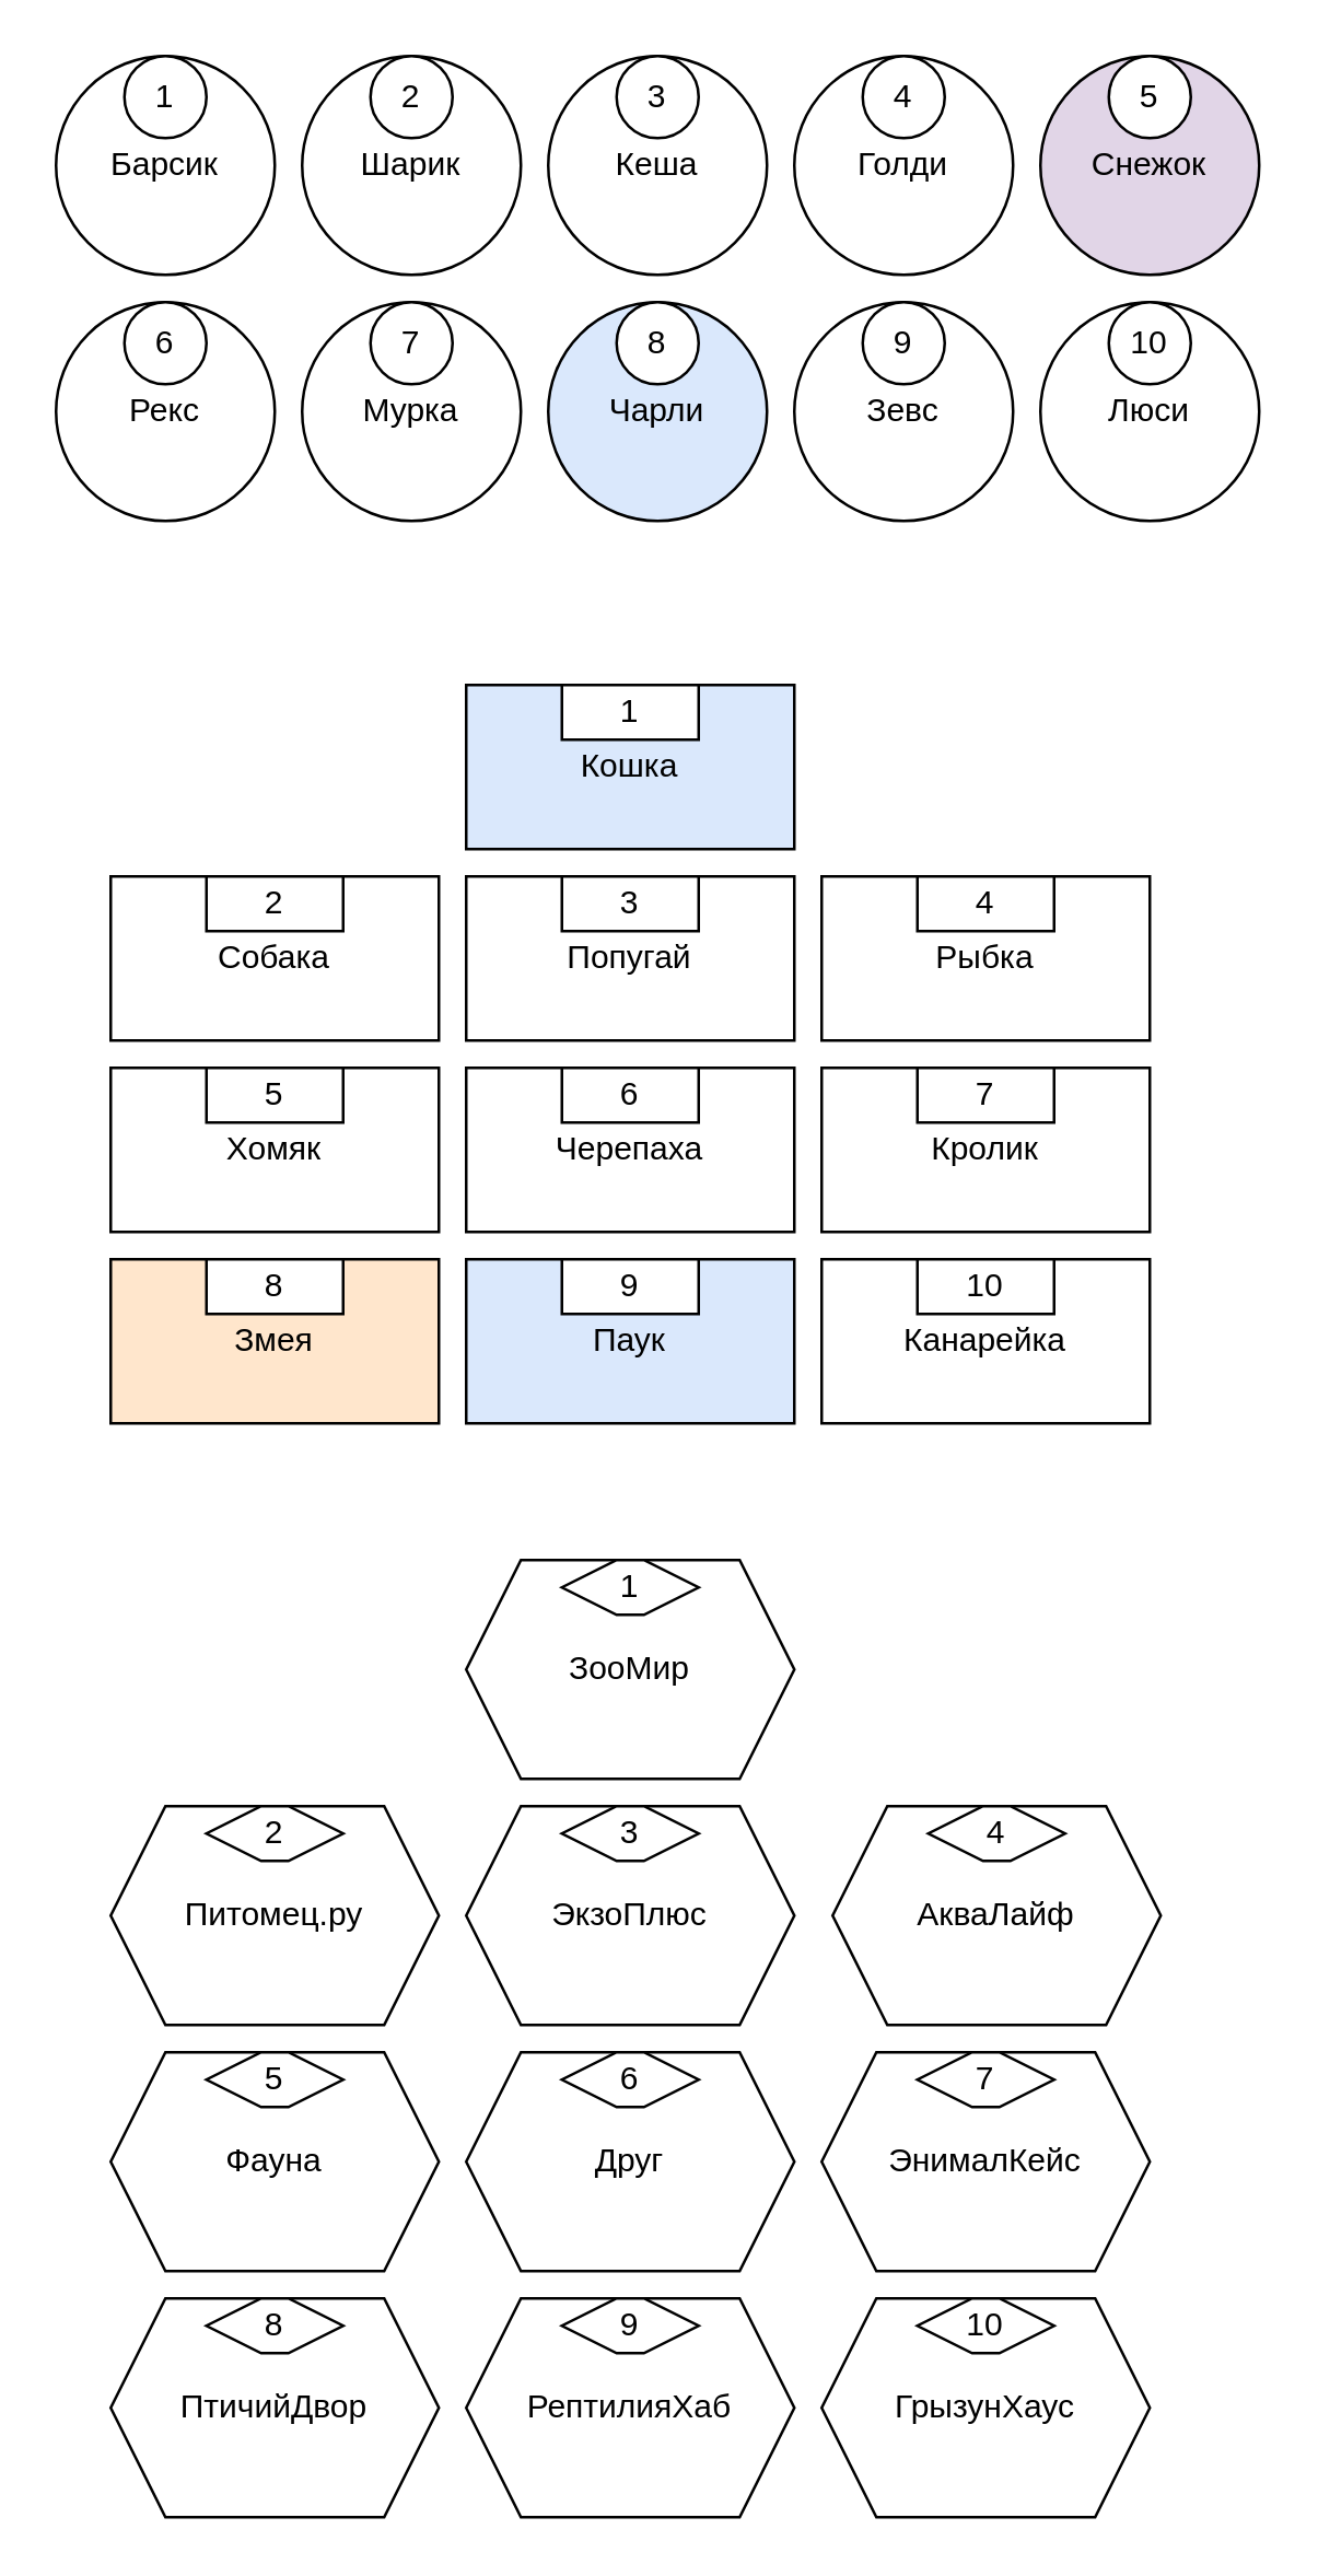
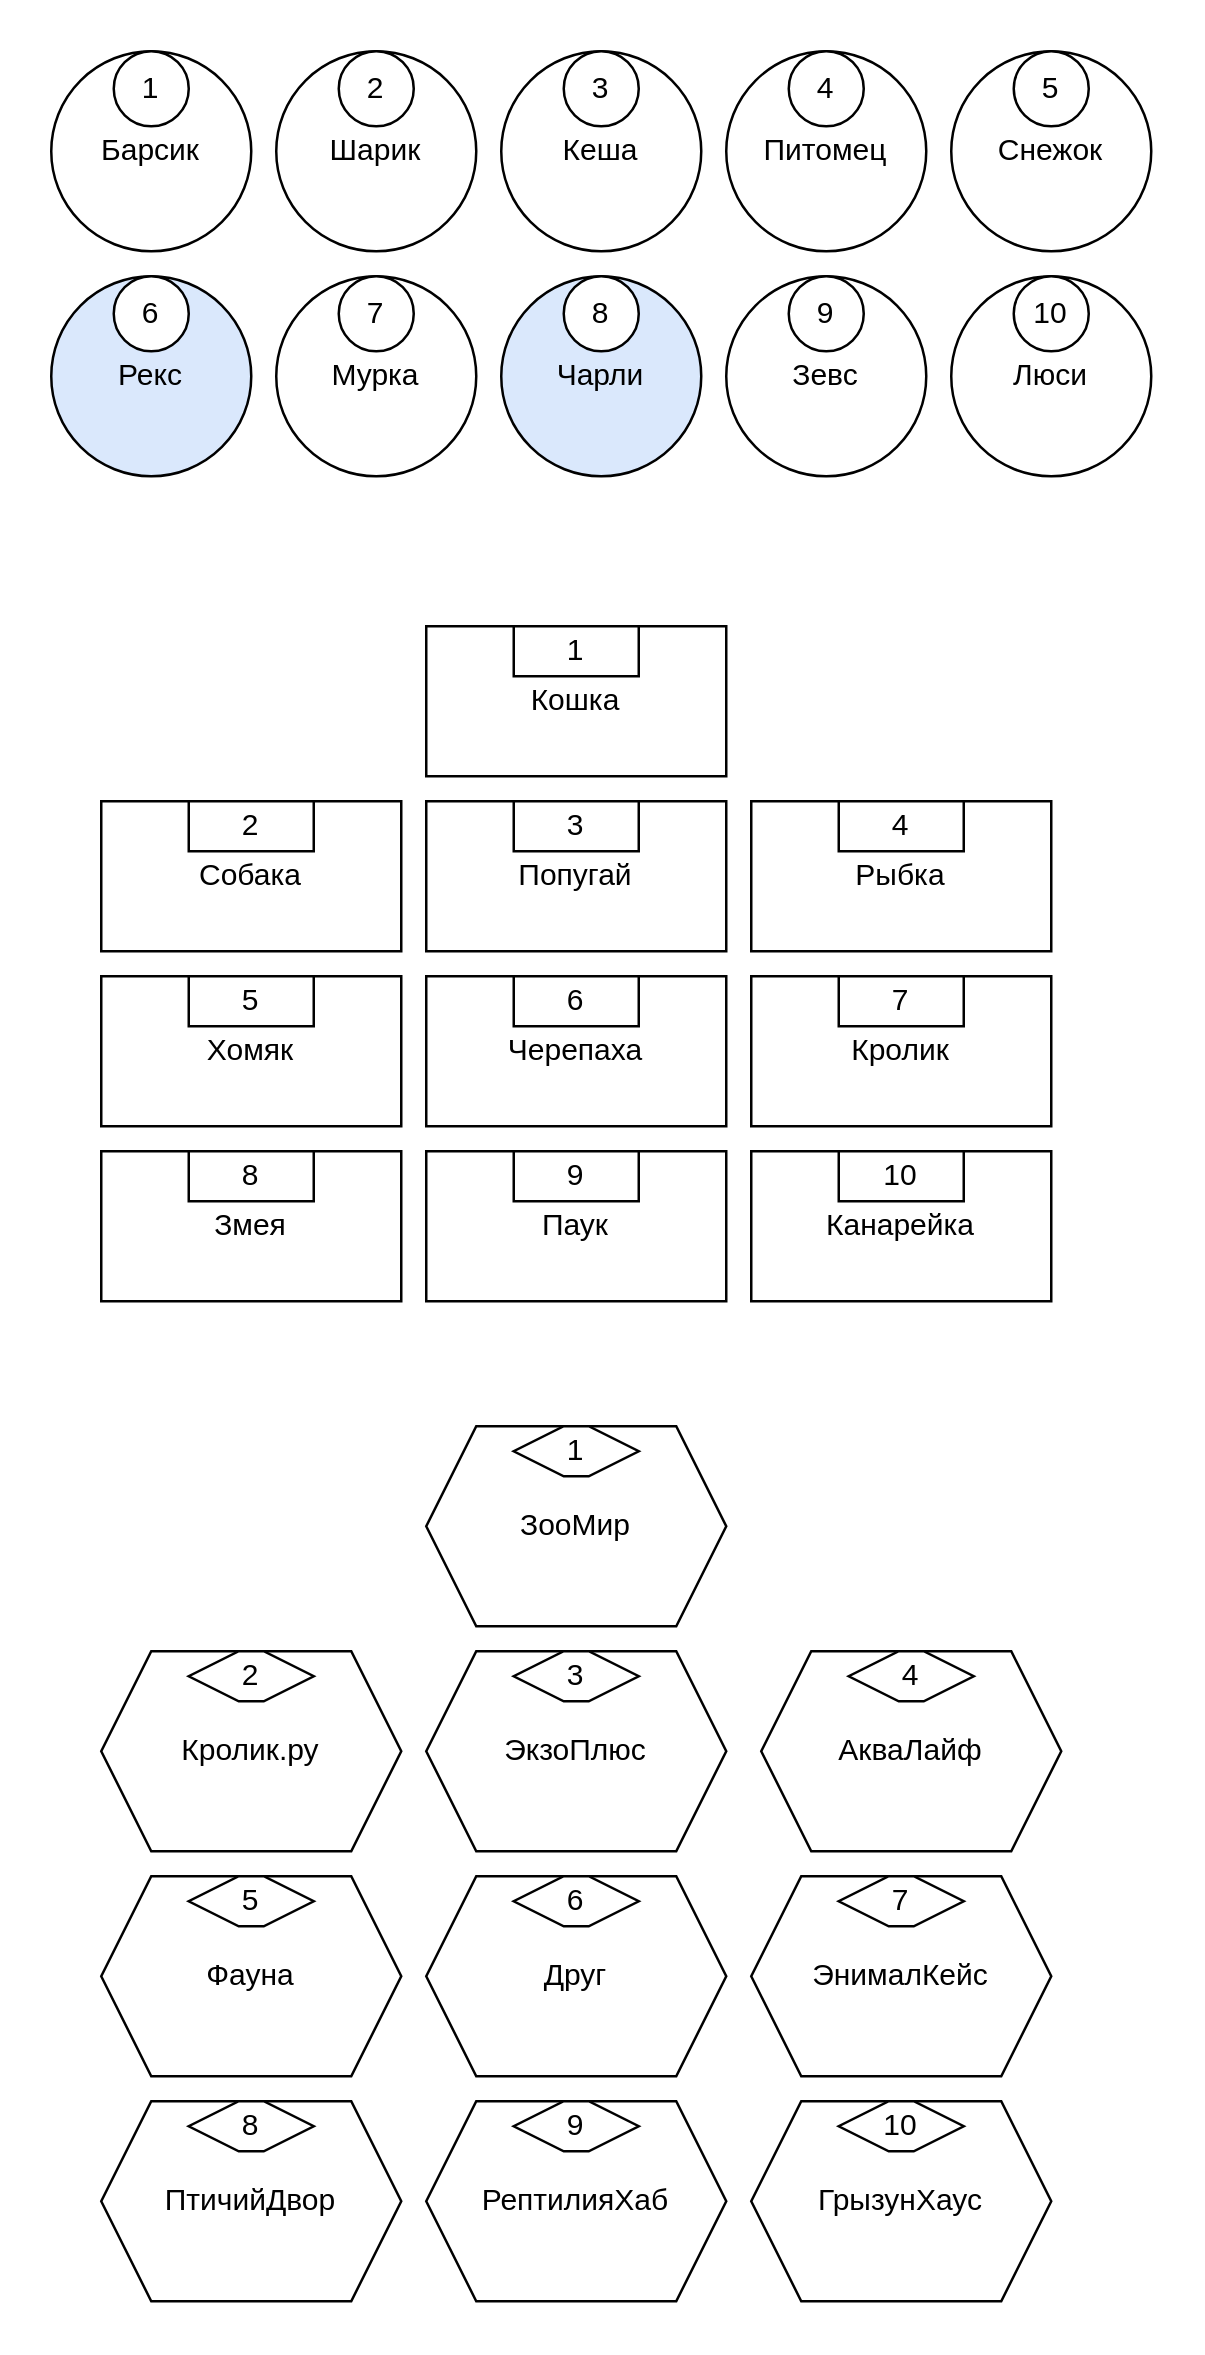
- <mxCell id="16" value="Голди" style="ellipse;whiteSpace=wrap;html=1;aspect=fixed;" vertex="1" parent="15"><mxGeometry width="80" height="80" as="geometry" /></mxCell>
+ <mxCell id="16" value="Питомец" style="ellipse;whiteSpace=wrap;html=1;aspect=fixed;" vertex="1" parent="15"><mxGeometry width="80" height="80" as="geometry" /></mxCell>
- <mxCell id="28" value="Снежок" style="ellipse;whiteSpace=wrap;html=1;aspect=fixed;fillColor=#e1d5e7;" vertex="1" parent="27"><mxGeometry width="80" height="80" as="geometry" /></mxCell>
+ <mxCell id="28" value="Снежок" style="ellipse;whiteSpace=wrap;html=1;aspect=fixed;" vertex="1" parent="27"><mxGeometry width="80" height="80" as="geometry" /></mxCell>
- <mxCell id="22" value="Рекс" style="ellipse;whiteSpace=wrap;html=1;aspect=fixed;" vertex="1" parent="21"><mxGeometry width="80" height="80" as="geometry" /></mxCell>
+ <mxCell id="22" value="Рекс" style="ellipse;whiteSpace=wrap;html=1;aspect=fixed;fillColor=#dae8fc;" vertex="1" parent="21"><mxGeometry width="80" height="80" as="geometry" /></mxCell>
- <mxCell id="34" value="Кошка" style="rounded=0;whiteSpace=wrap;html=1;fillColor=#dae8fc;" vertex="1" parent="33"><mxGeometry width="120" height="60" as="geometry" /></mxCell>
+ <mxCell id="34" value="Кошка" style="rounded=0;whiteSpace=wrap;html=1;" vertex="1" parent="33"><mxGeometry width="120" height="60" as="geometry" /></mxCell>
- <mxCell id="46" value="Змея" style="rounded=0;whiteSpace=wrap;html=1;fillColor=#ffe6cc;" vertex="1" parent="45"><mxGeometry width="120" height="60" as="geometry" /></mxCell>
+ <mxCell id="46" value="Змея" style="rounded=0;whiteSpace=wrap;html=1;" vertex="1" parent="45"><mxGeometry width="120" height="60" as="geometry" /></mxCell>
- <mxCell id="49" value="Паук" style="rounded=0;whiteSpace=wrap;html=1;fillColor=#dae8fc;" vertex="1" parent="48"><mxGeometry width="120" height="60" as="geometry" /></mxCell>
+ <mxCell id="49" value="Паук" style="rounded=0;whiteSpace=wrap;html=1;" vertex="1" parent="48"><mxGeometry width="120" height="60" as="geometry" /></mxCell>
- <mxCell id="88" value="Питомец.ру" style="shape=hexagon;perimeter=hexagonPerimeter2;whiteSpace=wrap;html=1;fixedSize=1;" vertex="1" parent="87"><mxGeometry width="120" height="80" as="geometry" /></mxCell>
+ <mxCell id="88" value="Кролик.ру" style="shape=hexagon;perimeter=hexagonPerimeter2;whiteSpace=wrap;html=1;fixedSize=1;" vertex="1" parent="87"><mxGeometry width="120" height="80" as="geometry" /></mxCell>
